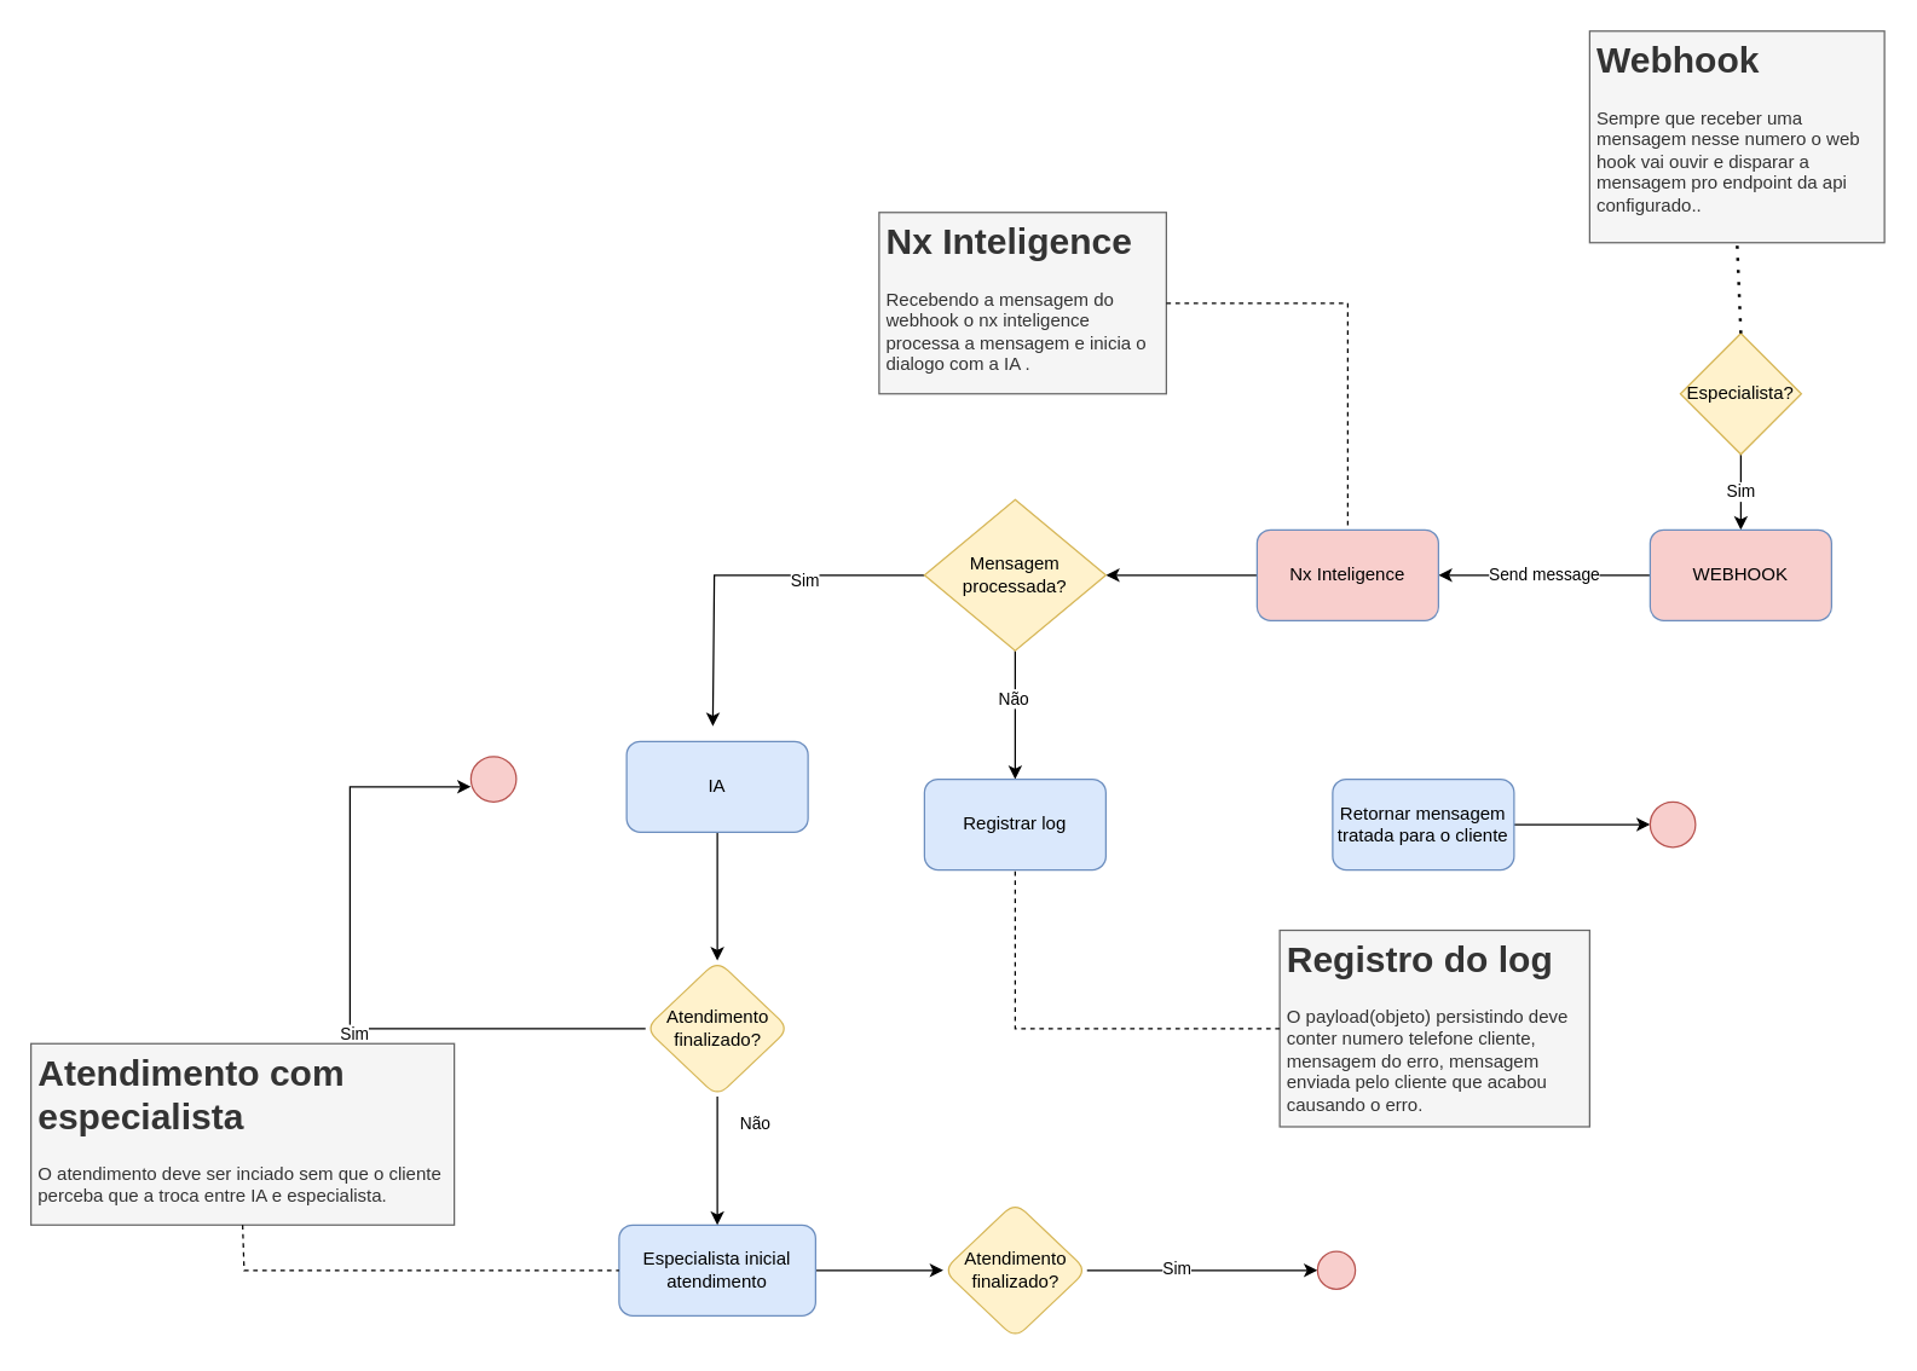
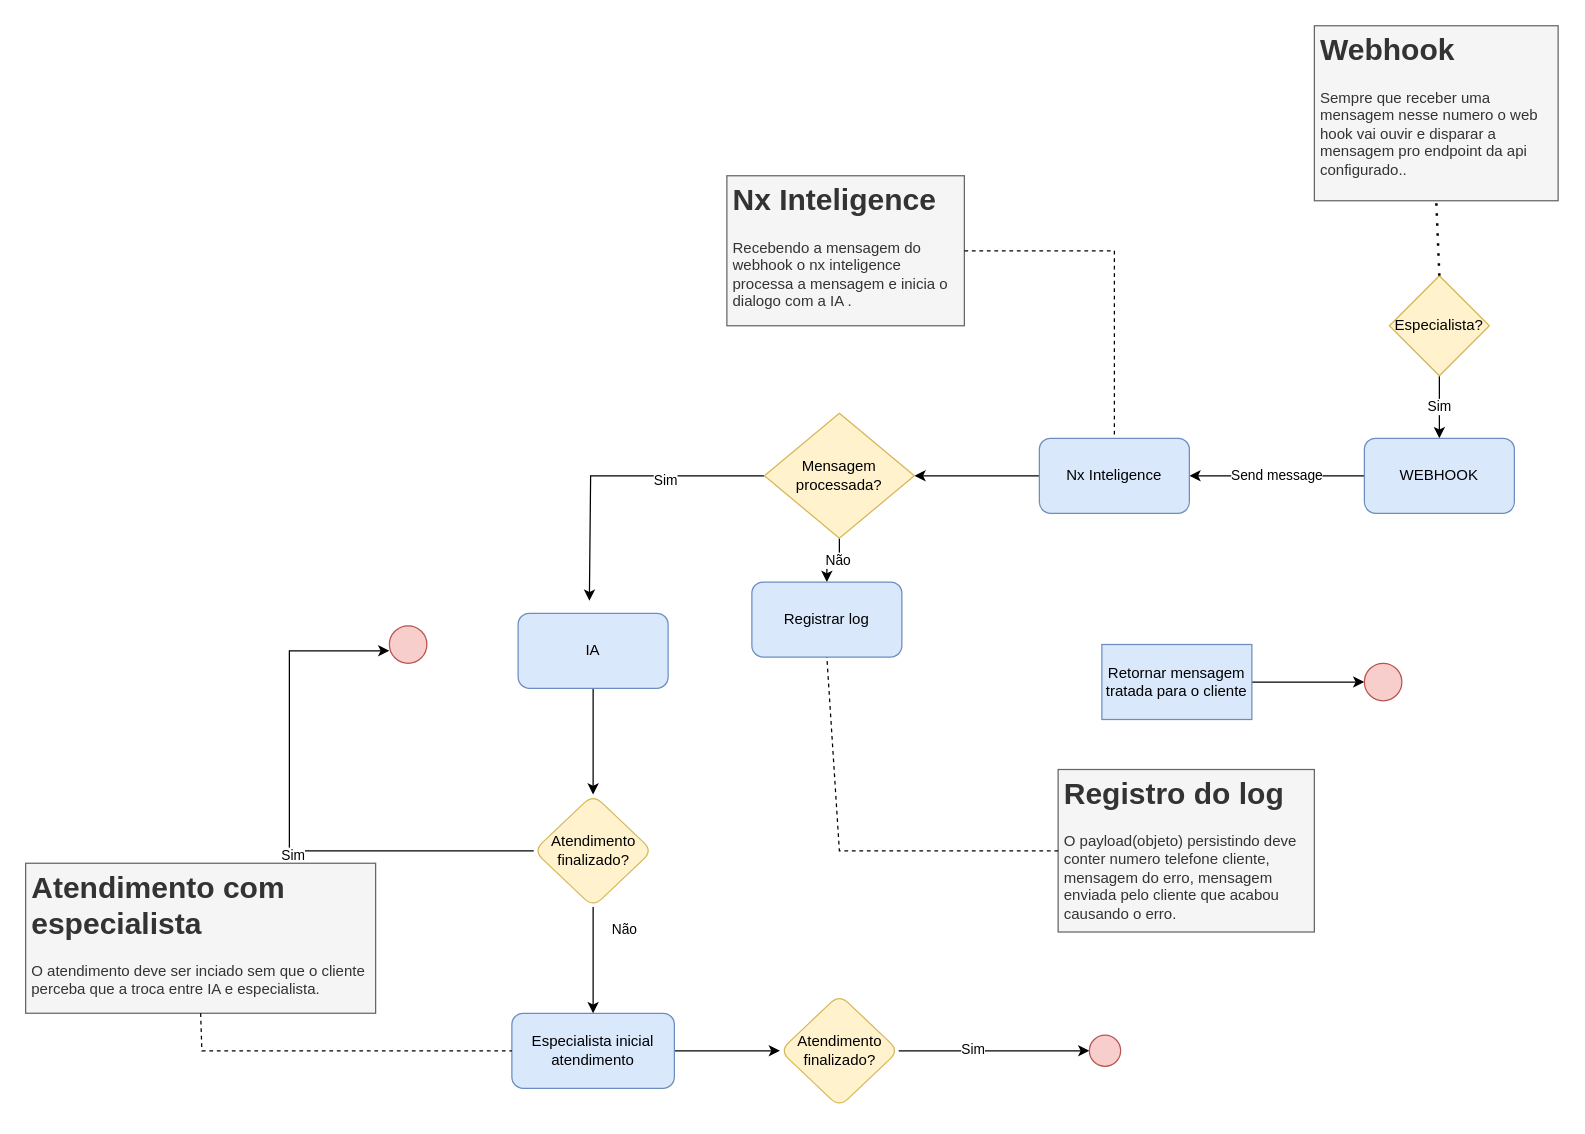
- <mxCell id="11" value="Nx Inteligence" style="rounded=1;whiteSpace=wrap;html=1;fillColor=#f8cecc;strokeColor=#6c8ebf;" parent="1" vertex="1"><mxGeometry x="831" y="350" width="120" height="60" as="geometry" /></mxCell>
+ <mxCell id="11" value="Nx Inteligence" style="rounded=1;whiteSpace=wrap;html=1;fillColor=#dae8fc;strokeColor=#6c8ebf;" parent="1" vertex="1"><mxGeometry x="831" y="350" width="120" height="60" as="geometry" /></mxCell>
- <mxCell id="10" value="WEBHOOK" style="rounded=1;whiteSpace=wrap;html=1;fillColor=#f8cecc;strokeColor=#6c8ebf;" parent="1" vertex="1"><mxGeometry x="1091" y="350" width="120" height="60" as="geometry" /></mxCell>
+ <mxCell id="10" value="WEBHOOK" style="rounded=1;whiteSpace=wrap;html=1;fillColor=#dae8fc;strokeColor=#6c8ebf;" parent="1" vertex="1"><mxGeometry x="1091" y="350" width="120" height="60" as="geometry" /></mxCell>
- <mxCell id="29" value="Registrar log" style="rounded=1;whiteSpace=wrap;html=1;fillColor=#dae8fc;strokeColor=#6c8ebf;" parent="1" vertex="1"><mxGeometry x="611" y="515" width="120" height="60" as="geometry" /></mxCell>
+ <mxCell id="29" value="Registrar log" style="rounded=1;whiteSpace=wrap;html=1;fillColor=#dae8fc;strokeColor=#6c8ebf;" parent="1" vertex="1"><mxGeometry x="601" y="465" width="120" height="60" as="geometry" /></mxCell>
- <mxCell id="31" value="Retornar mensagem tratada para o cliente" style="whiteSpace=wrap;html=1;rounded=1;fillColor=#dae8fc;strokeColor=#6c8ebf;" parent="1" vertex="1"><mxGeometry x="881" y="515" width="120" height="60" as="geometry" /></mxCell>
+ <mxCell id="31" value="Retornar mensagem tratada para o cliente" style="whiteSpace=wrap;html=1;fillColor=#dae8fc;strokeColor=#6c8ebf;rounded=0;" parent="1" vertex="1"><mxGeometry x="881" y="515" width="120" height="60" as="geometry" /></mxCell>
